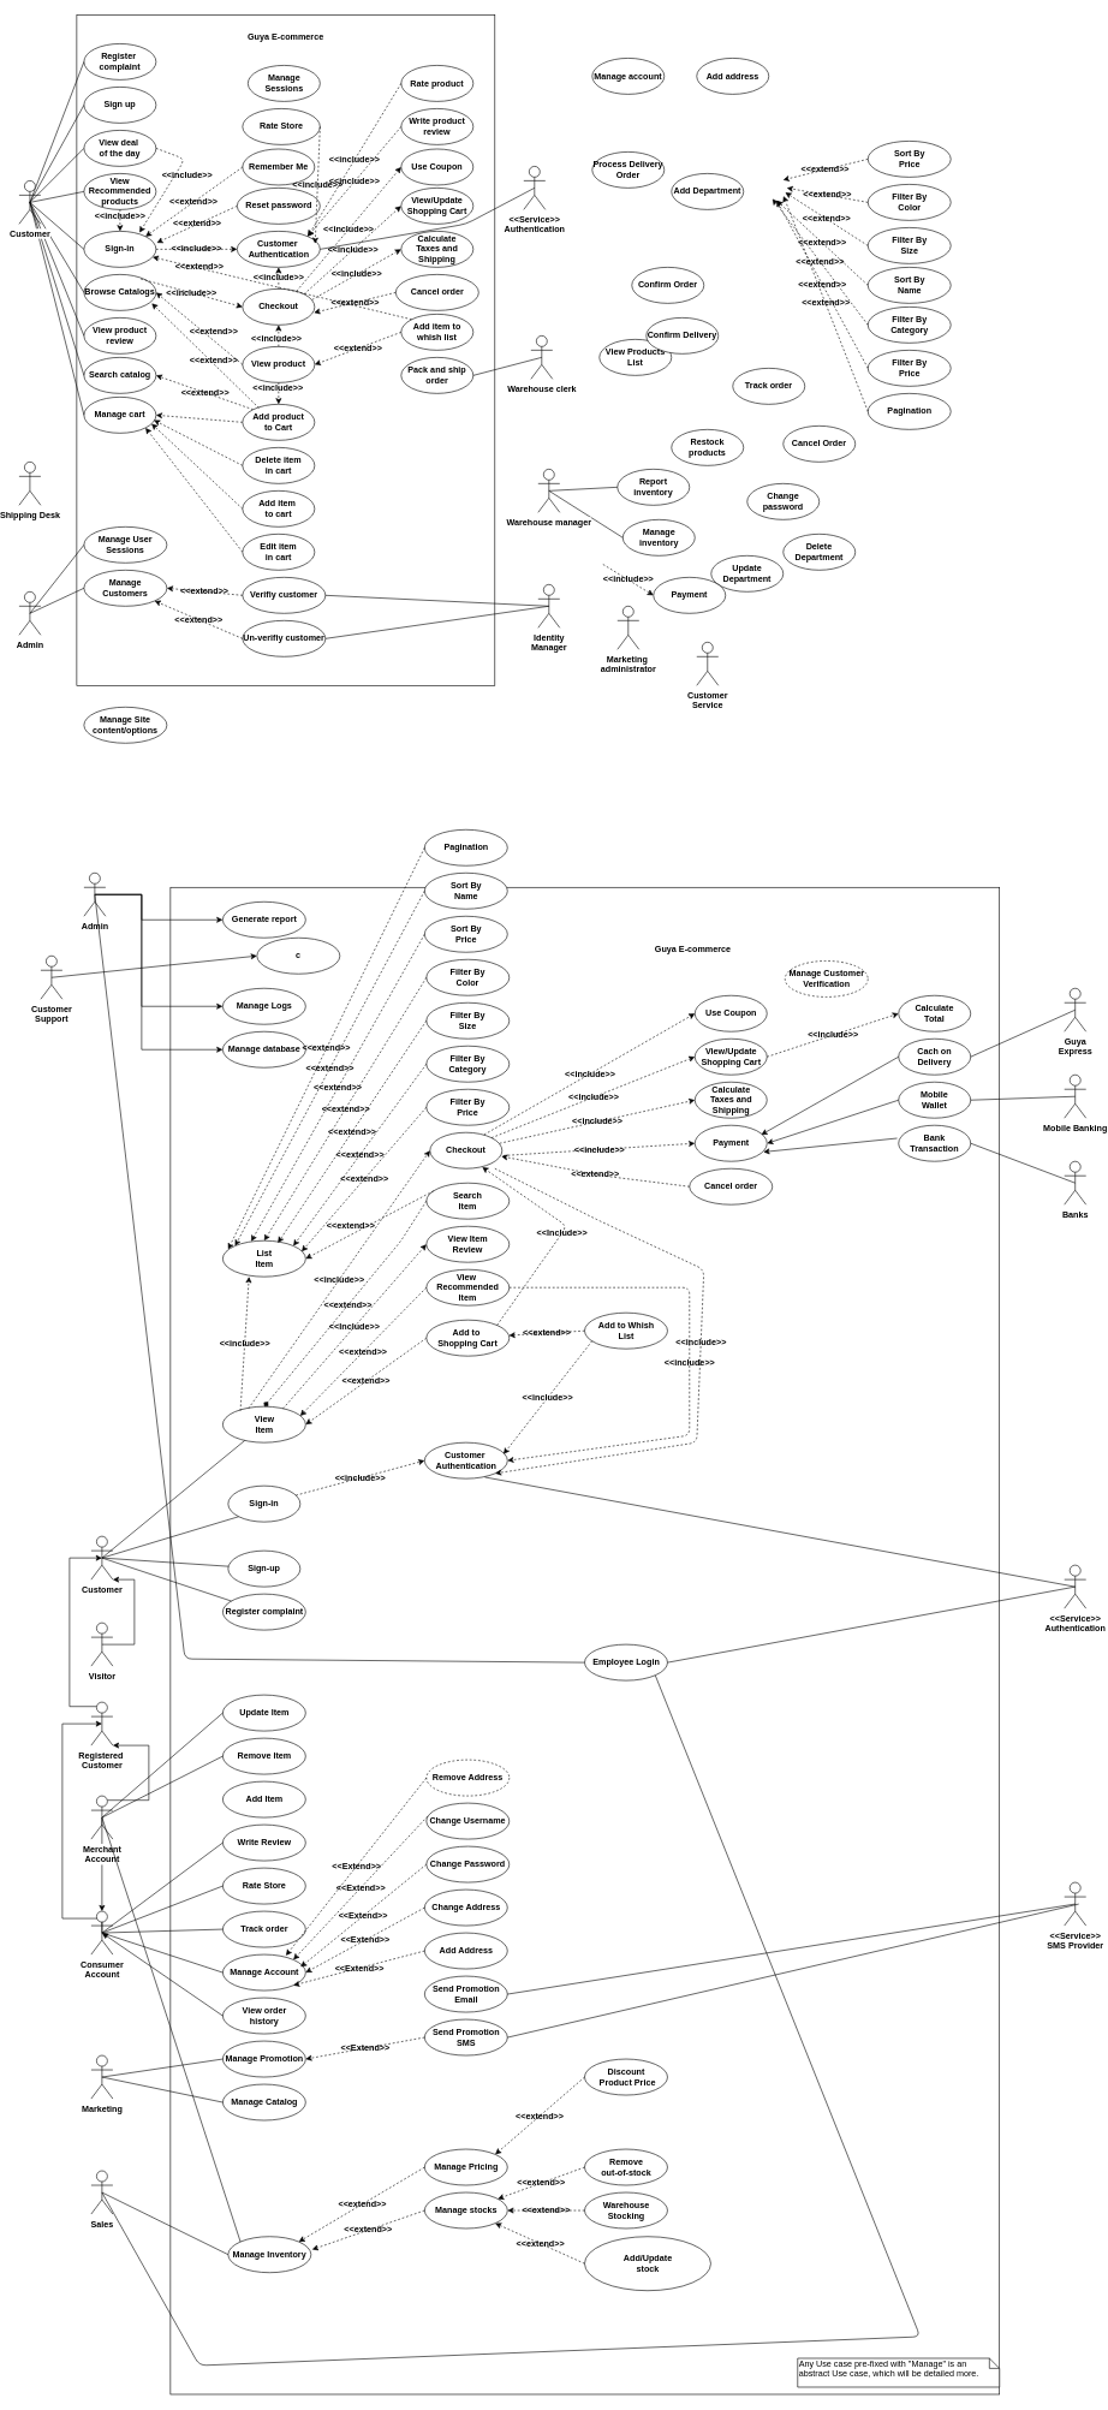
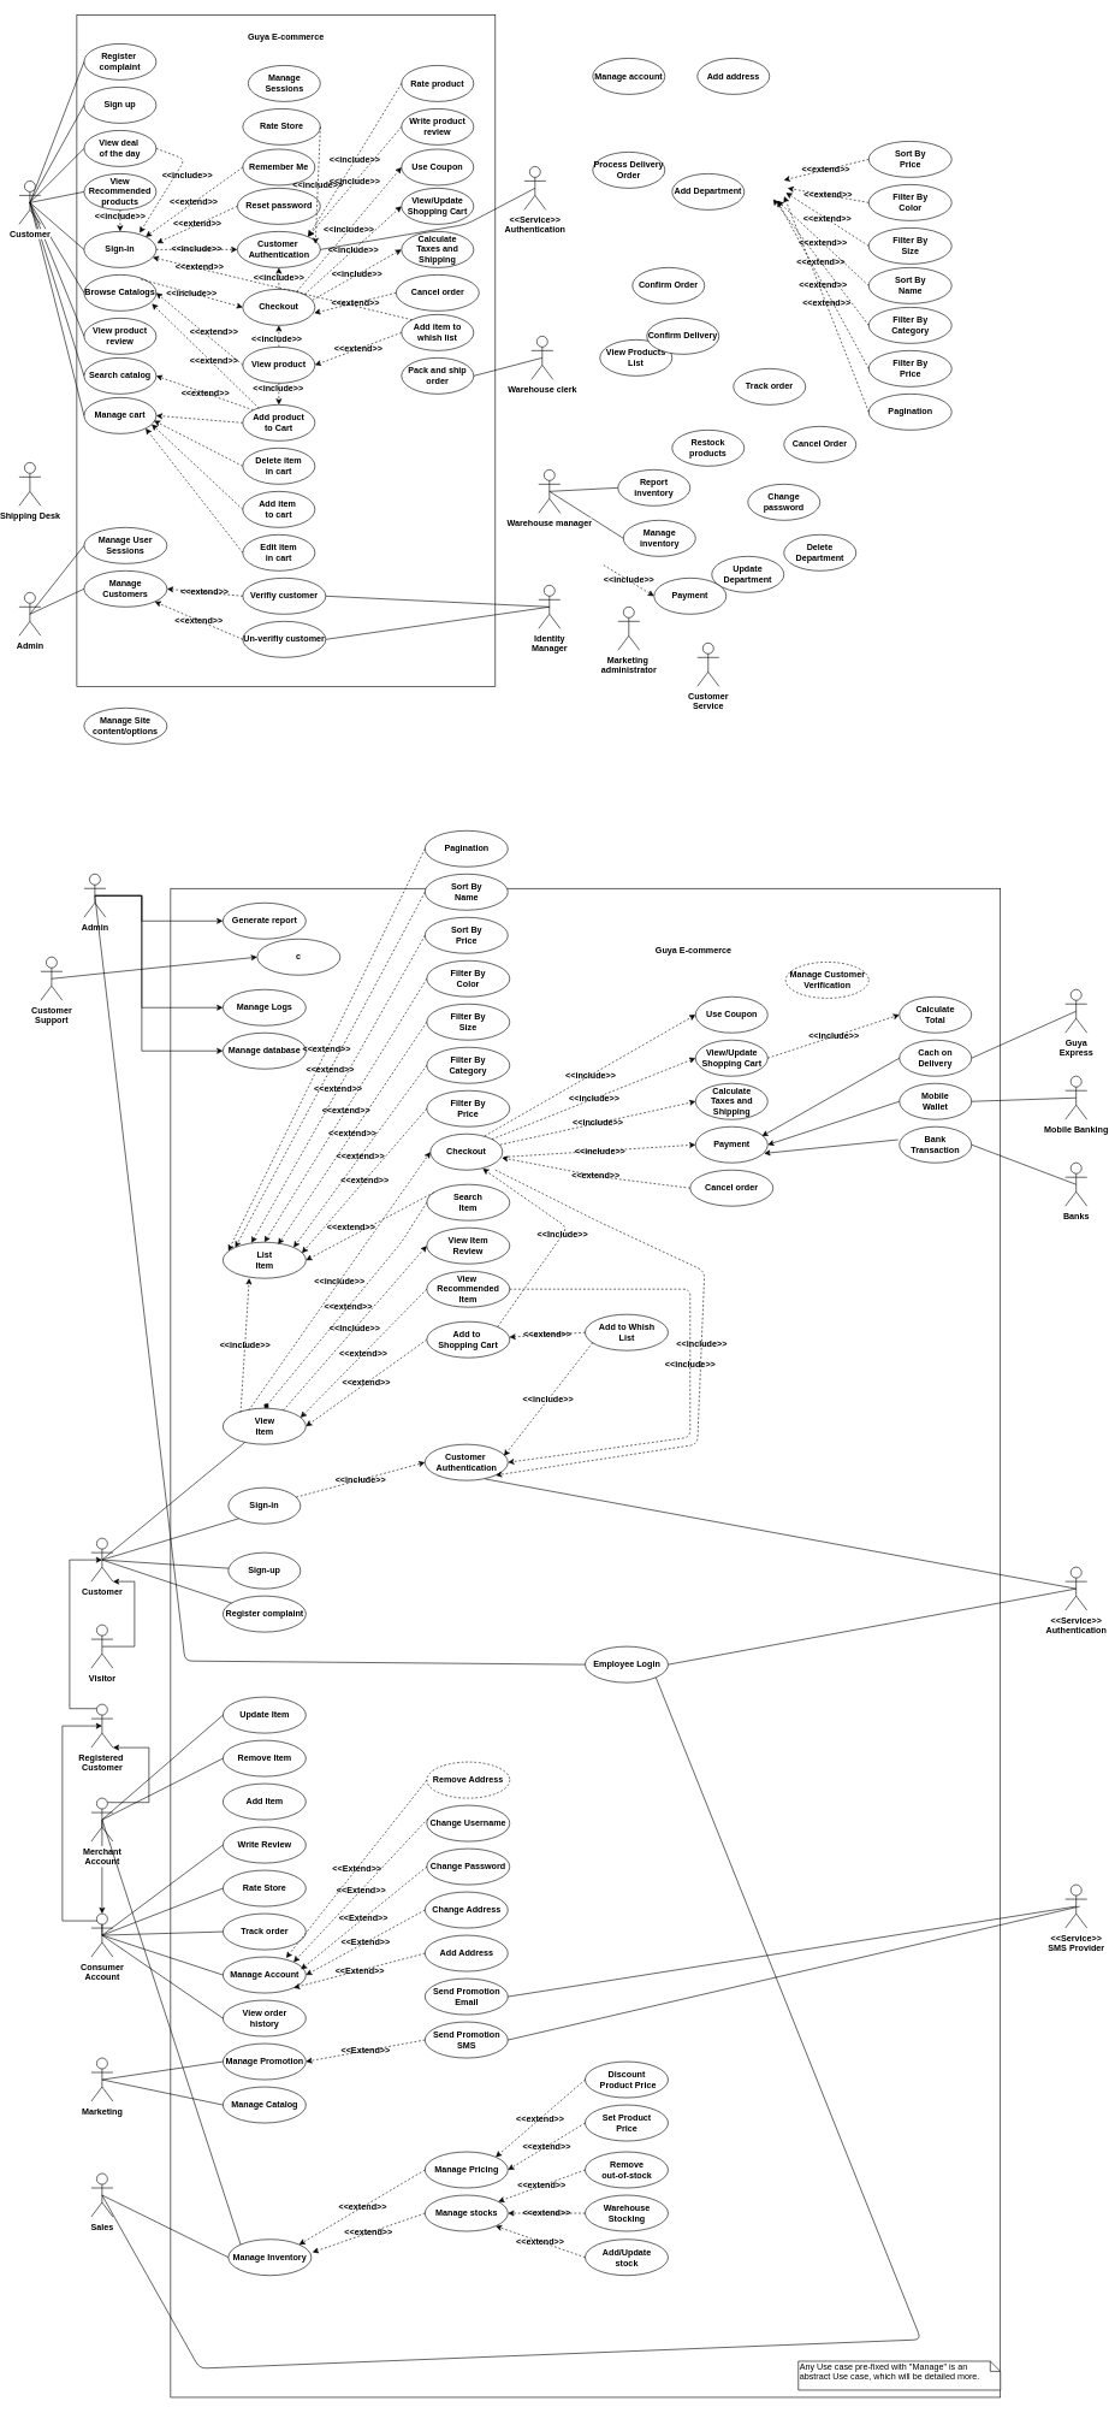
- <mxCell id="137" value="" style="endArrow=block;html=1;entryX=0.5;entryY=0.5;entryDx=0;entryDy=0;entryPerimeter=0;exitX=0;exitY=0.5;exitDx=0;exitDy=0;" parent="1" source="20" target="80" edge="1"><mxGeometry width="50" height="50" relative="1" as="geometry"><mxPoint x="195.804" y="2838.359" as="sourcePoint" /><mxPoint x="10" y="2751.65" as="targetPoint" /></mxGeometry></mxCell>
+ <mxCell id="137" value="" style="endArrow=none;html=1;entryX=0.5;entryY=0.5;entryDx=0;entryDy=0;entryPerimeter=0;exitX=0;exitY=0.5;exitDx=0;exitDy=0;" parent="1" source="20" target="80" edge="1"><mxGeometry width="50" height="50" relative="1" as="geometry"><mxPoint x="195.804" y="2838.359" as="sourcePoint" /><mxPoint x="10" y="2751.65" as="targetPoint" /></mxGeometry></mxCell>
+ <mxCell id="122" value="Set Product&lt;br&gt;Price" style="ellipse;whiteSpace=wrap;html=1;fontStyle=1;align=center;horizontal=1;labelBackgroundColor=none;labelBorderColor=none;" parent="1" vertex="1"><mxGeometry x="804.5" y="2915" width="115" height="50" as="geometry" /></mxCell>
+ <mxCell id="128" value="&amp;lt;&amp;lt;extend&amp;gt;&amp;gt;" style="html=1;verticalAlign=middle;fontSize=12;fontStyle=1;fillColor=#ffffff;labelBackgroundColor=none;labelBorderColor=none;entryX=1;entryY=0.5;entryDx=0;entryDy=0;exitX=0;exitY=0.5;exitDx=0;exitDy=0;dashed=1;" parent="1" source="122" target="119" edge="1"><mxGeometry relative="1" as="geometry"><mxPoint x="592.5" y="3075" as="sourcePoint" /><mxPoint x="436.495" y="3129.18" as="targetPoint" /><Array as="points" /></mxGeometry></mxCell>
- <mxCell id="124" value="Add/Update&lt;br&gt;stock" style="ellipse;whiteSpace=wrap;html=1;fontStyle=1;align=center;horizontal=1;labelBackgroundColor=none;labelBorderColor=none;" parent="1" vertex="1"><mxGeometry x="804.5" y="3101.18" width="175" height="75" as="geometry" /></mxCell>
+ <mxCell id="124" value="Add/Update&lt;br&gt;stock" style="ellipse;whiteSpace=wrap;html=1;fontStyle=1;align=center;horizontal=1;labelBackgroundColor=none;labelBorderColor=none;" parent="1" vertex="1"><mxGeometry x="804.5" y="3101.18" width="115" height="50" as="geometry" /></mxCell>
